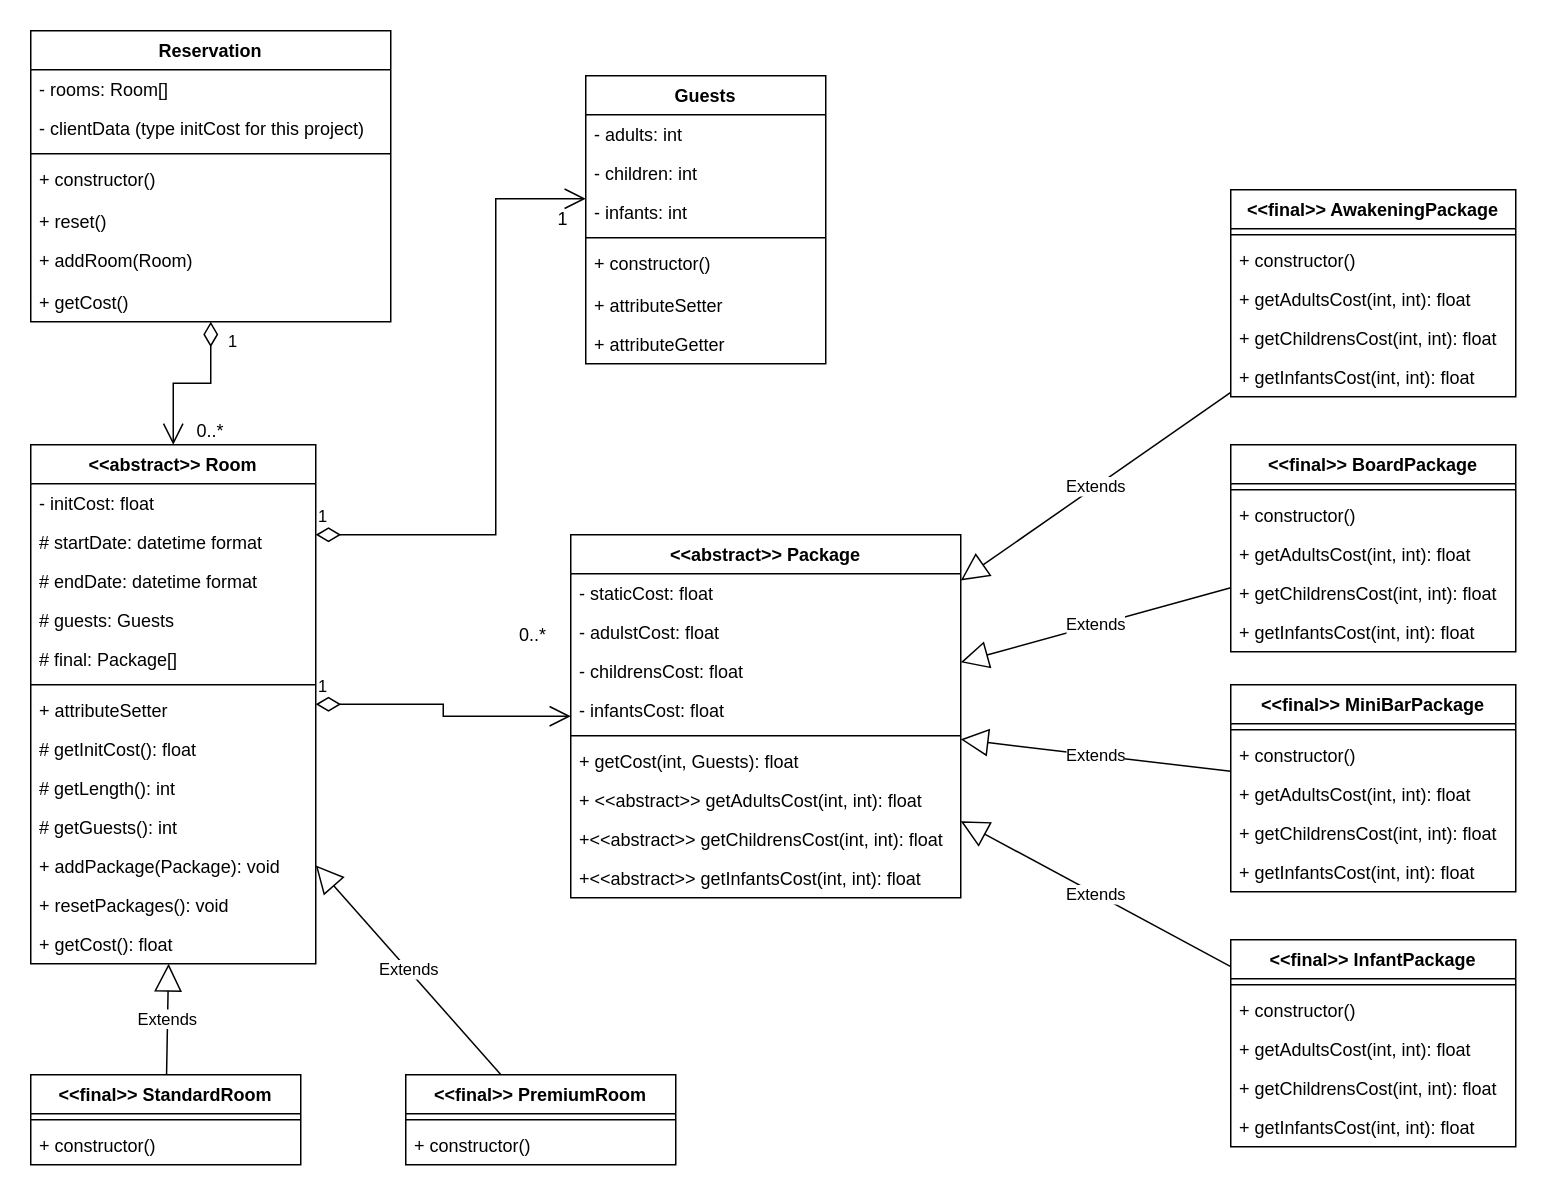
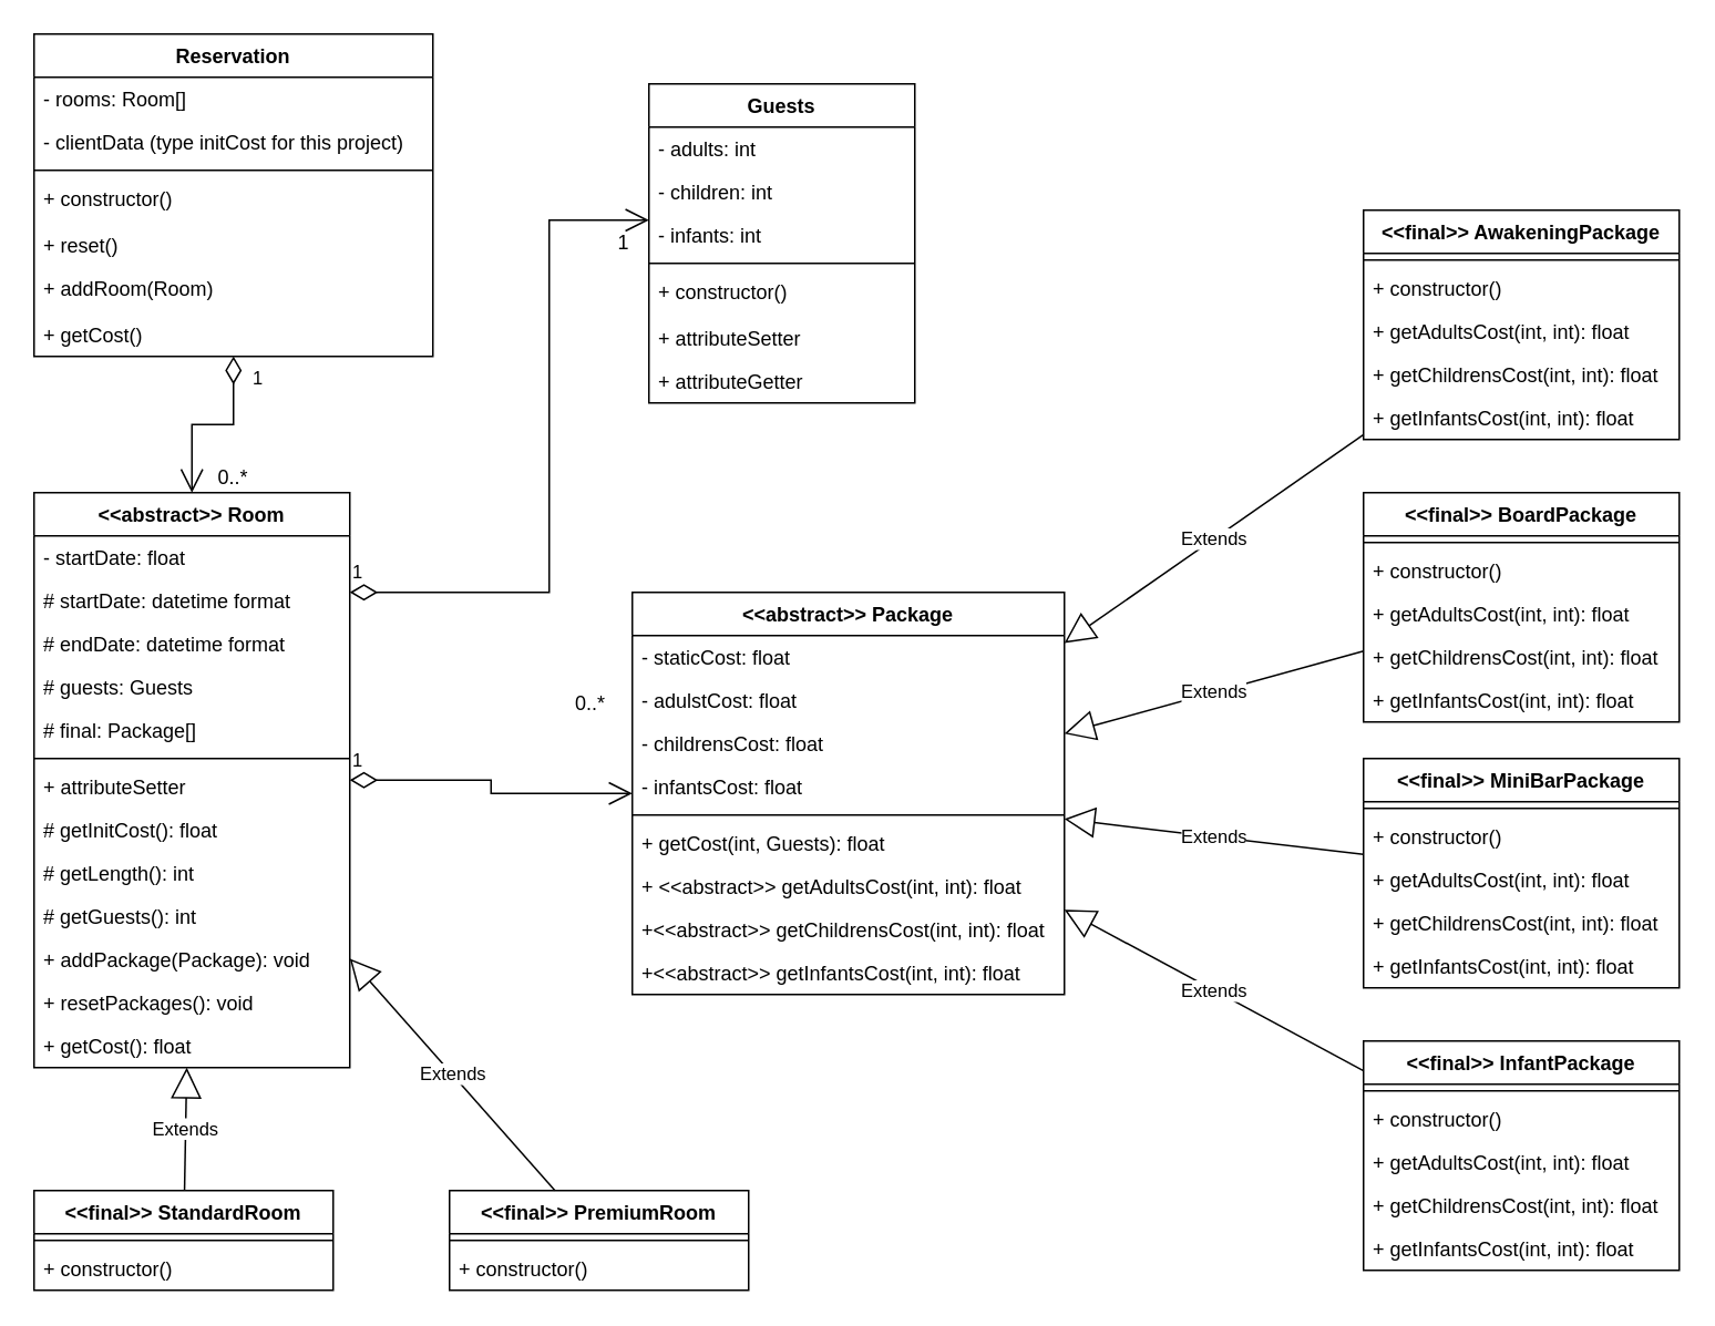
- <mxCell id="17" value="- initCost: float" style="text;strokeColor=none;fillColor=none;align=left;verticalAlign=top;spacingLeft=4;spacingRight=4;overflow=hidden;rotatable=0;points=[[0,0.5],[1,0.5]];portConstraint=eastwest;" parent="16" vertex="1"><mxGeometry y="26" width="190" height="26" as="geometry" /></mxCell>
+ <mxCell id="17" value="- startDate: float" style="text;strokeColor=none;fillColor=none;align=left;verticalAlign=top;spacingLeft=4;spacingRight=4;overflow=hidden;rotatable=0;points=[[0,0.5],[1,0.5]];portConstraint=eastwest;" parent="16" vertex="1"><mxGeometry y="26" width="190" height="26" as="geometry" /></mxCell>
